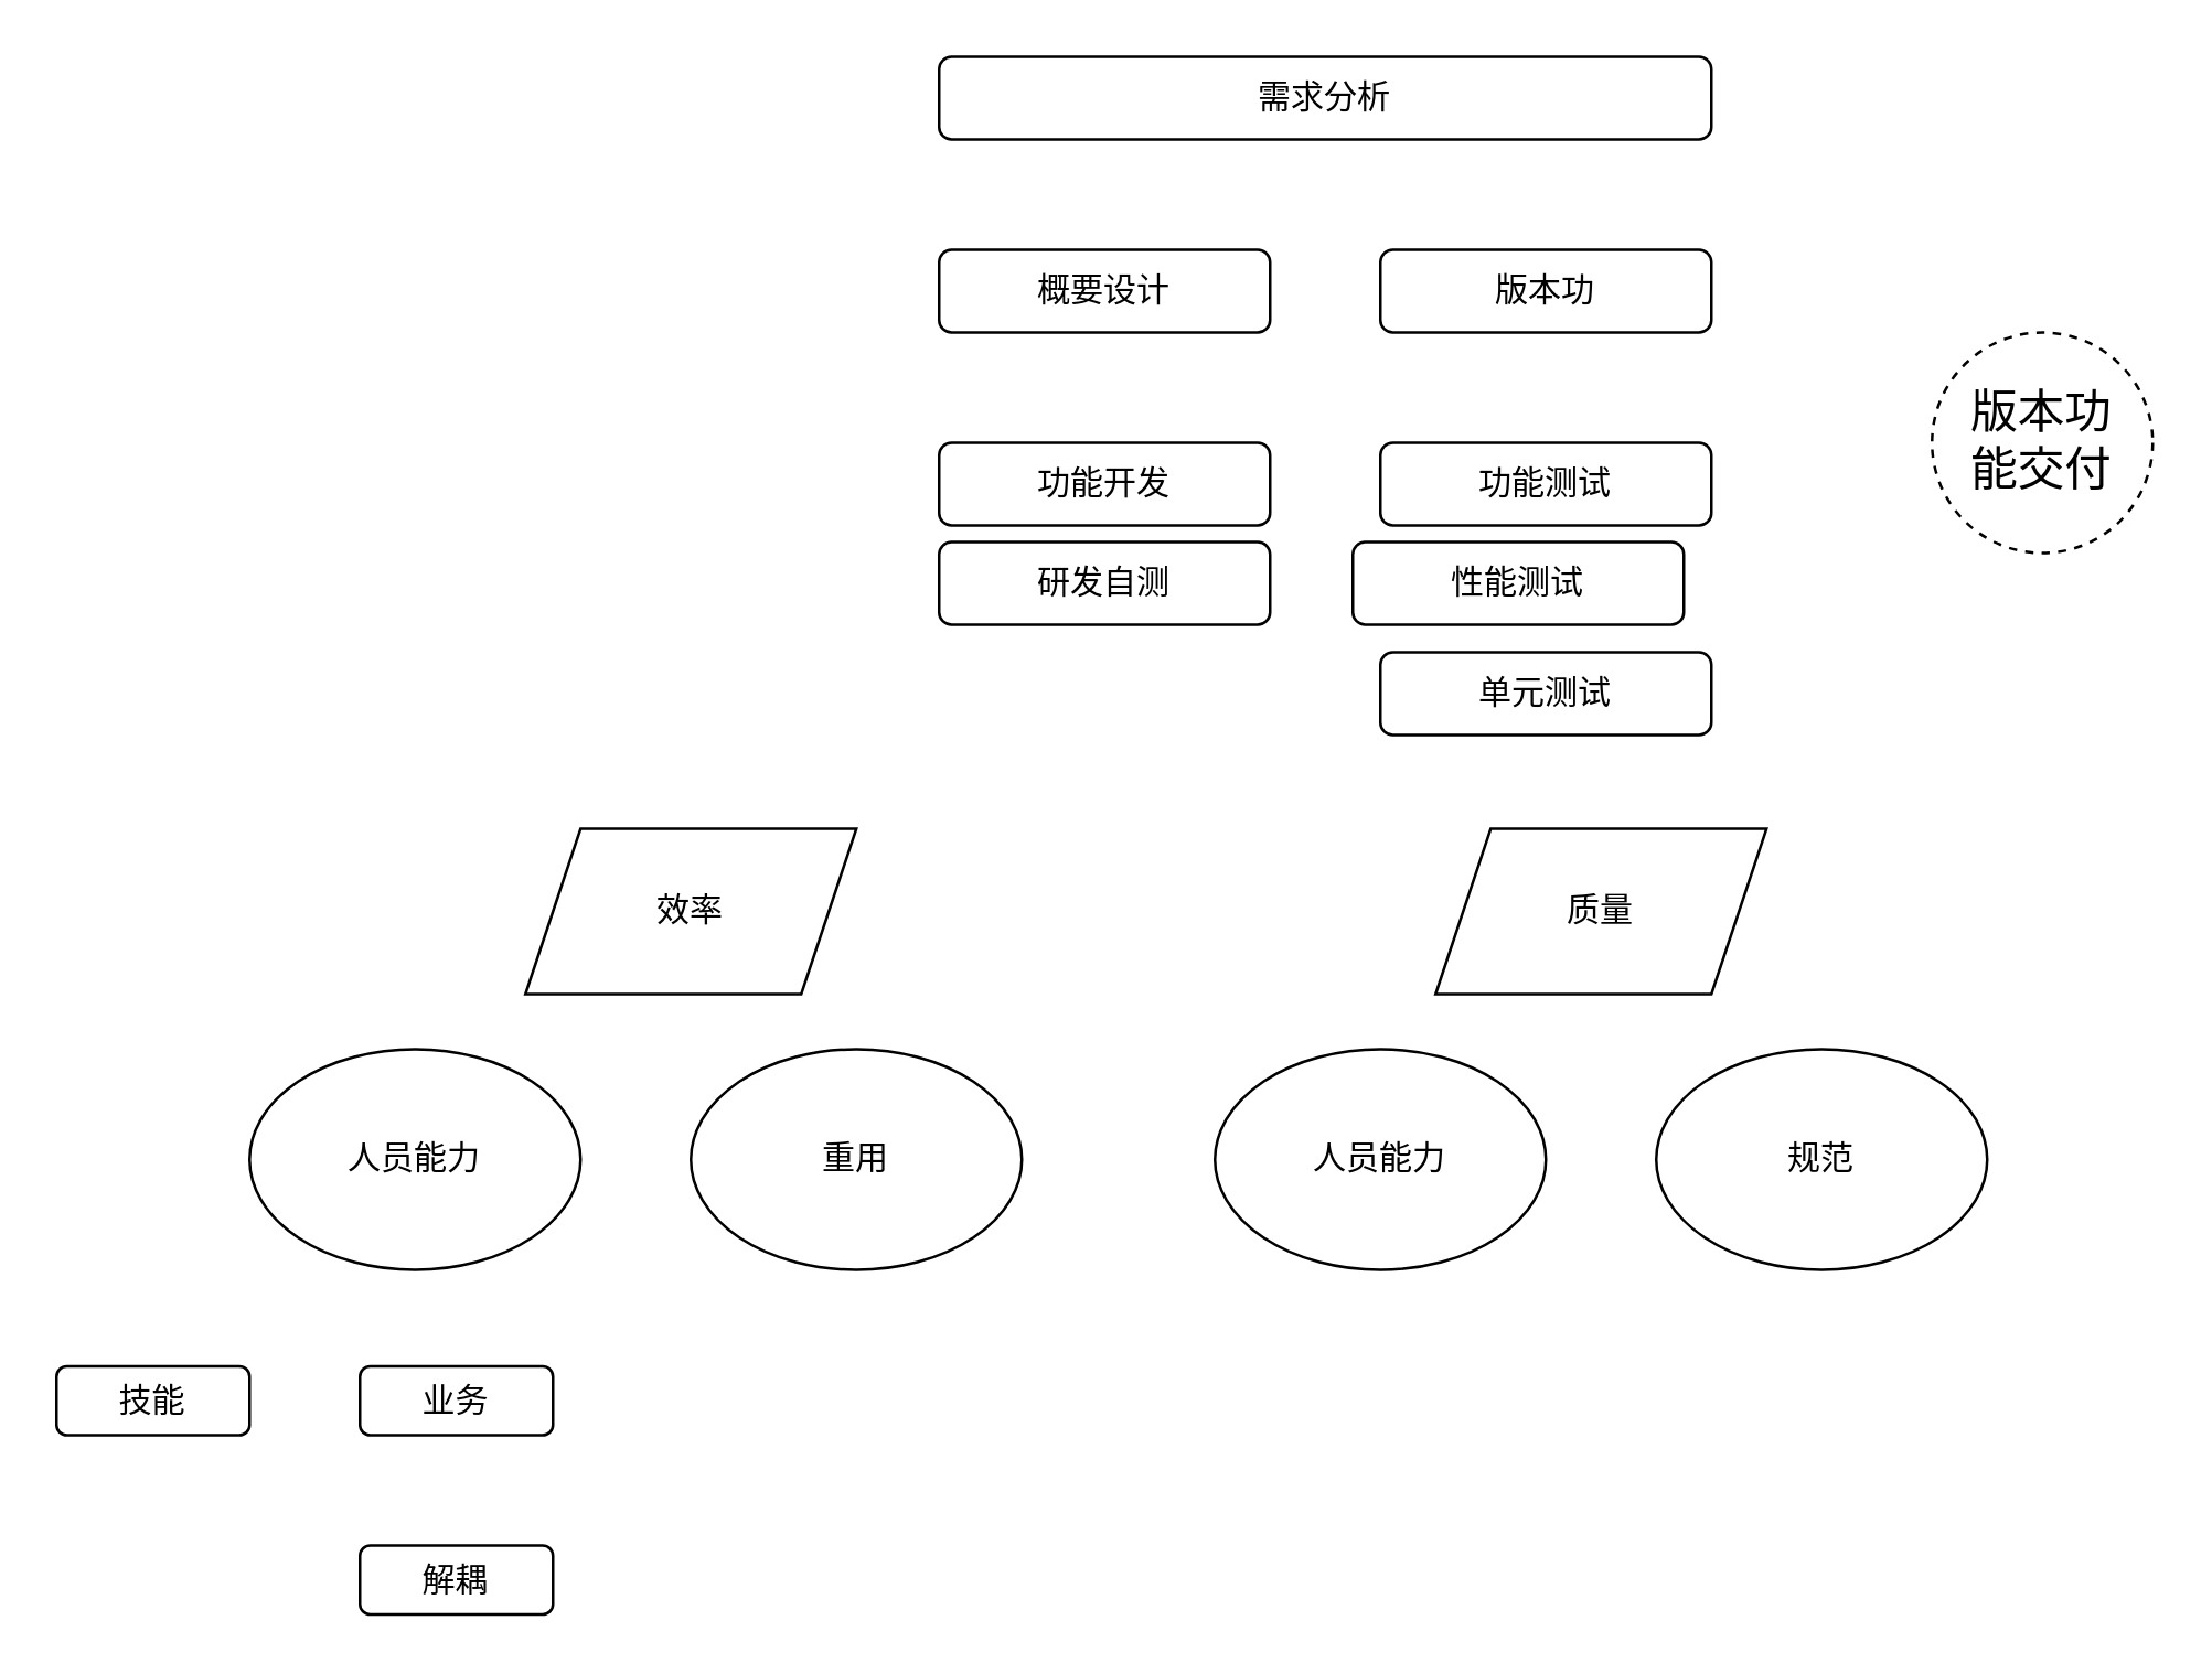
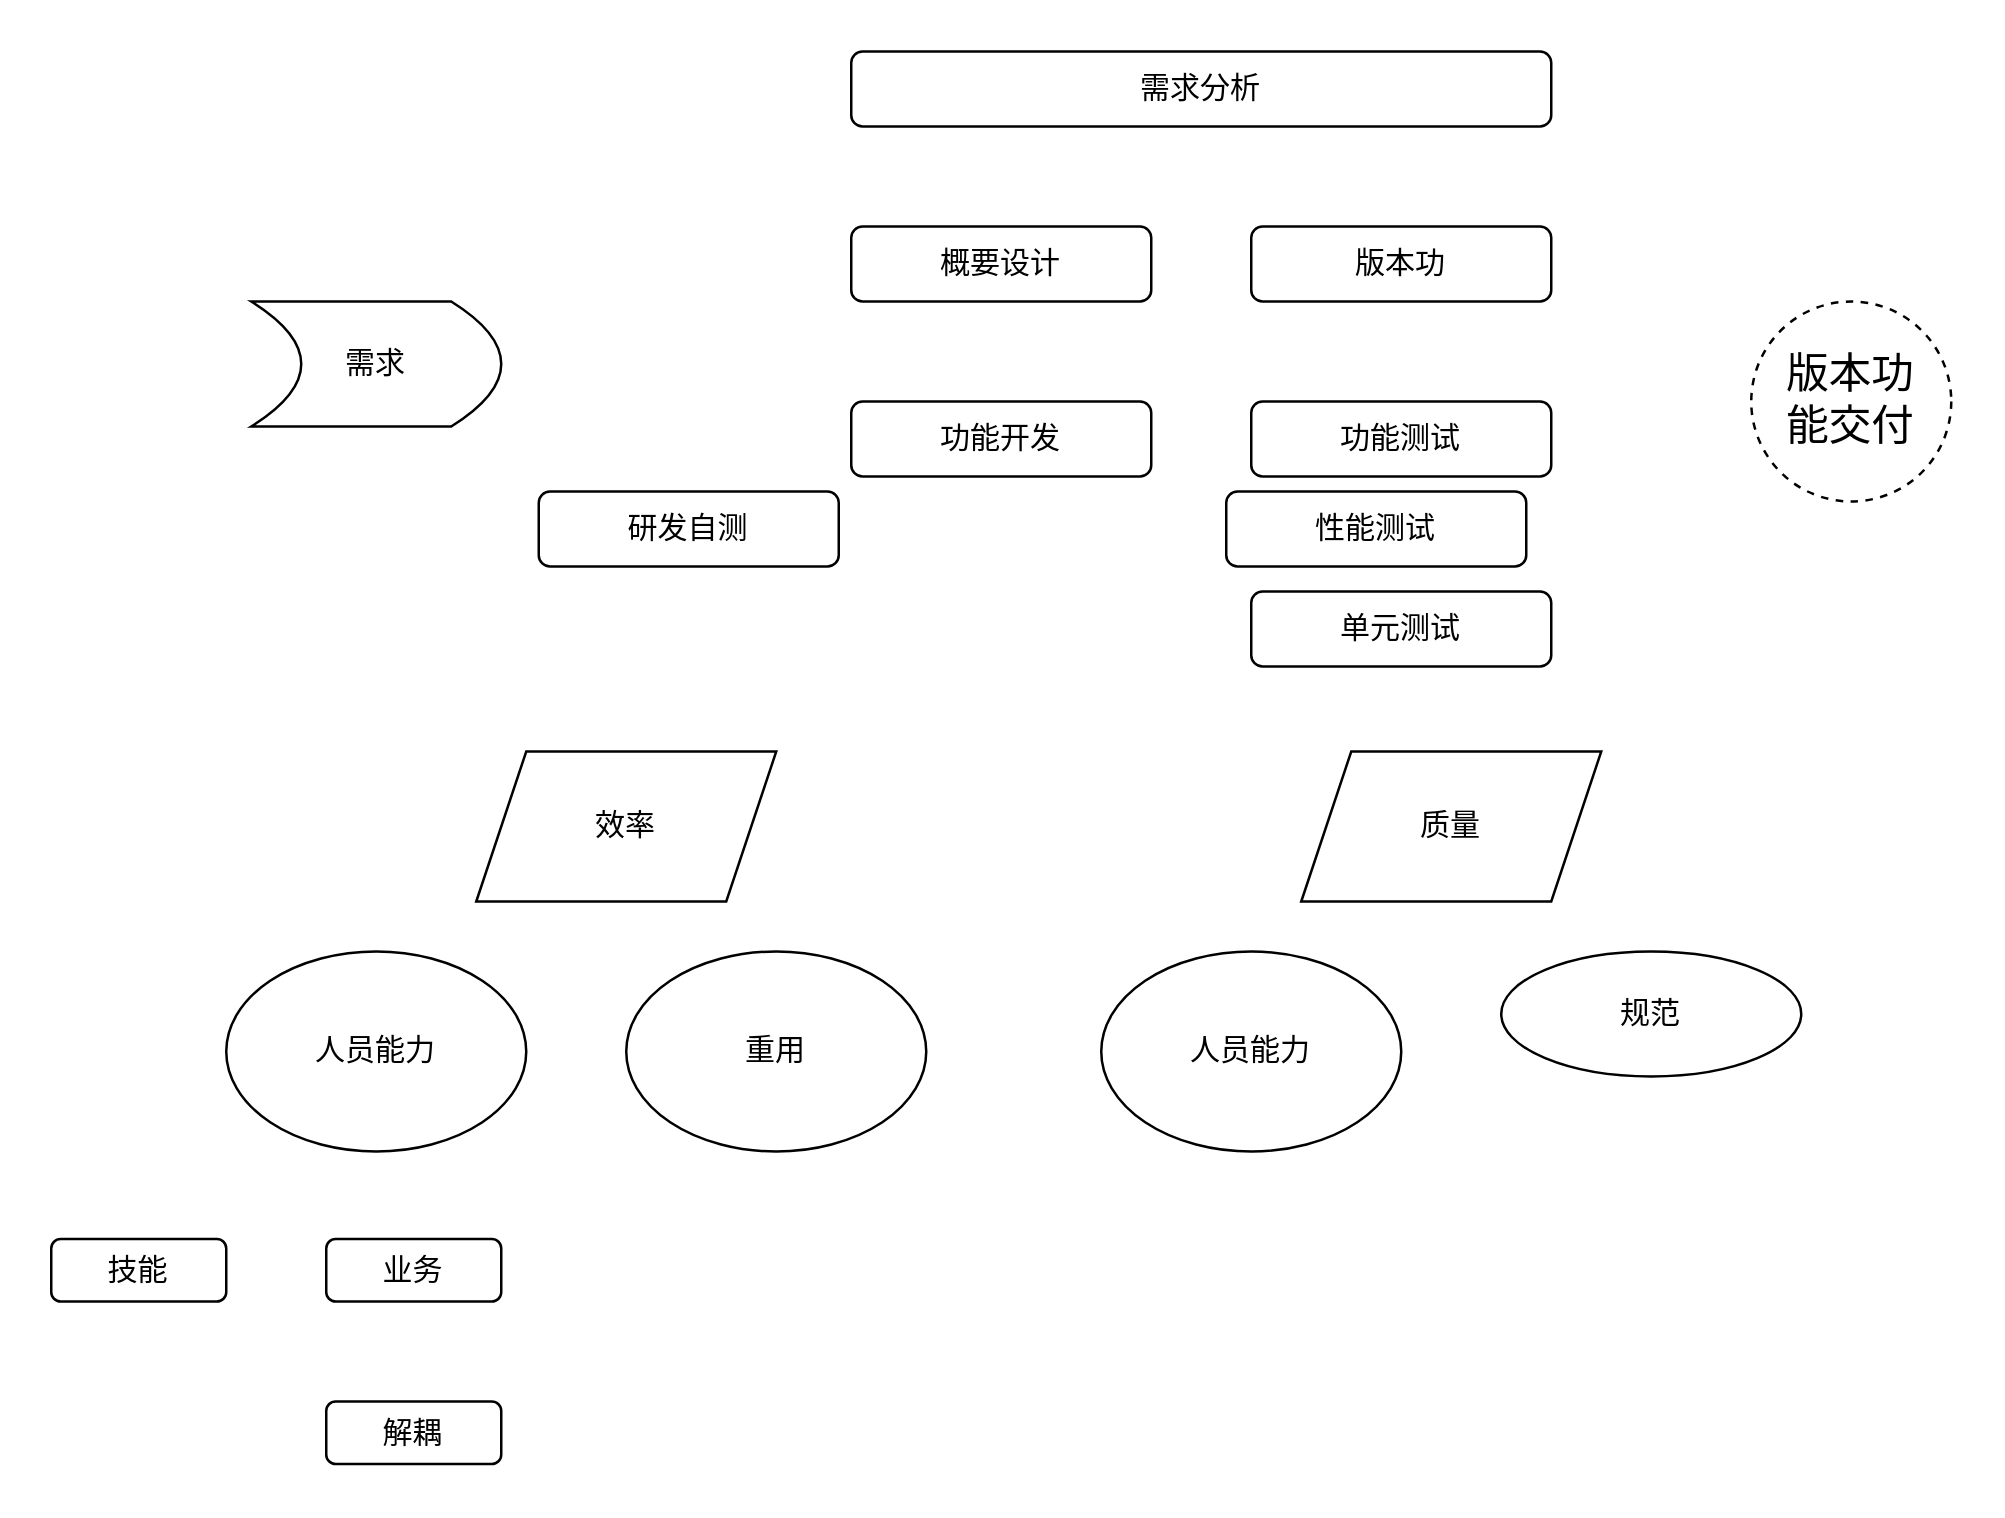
+ <mxCell id="3" value="需求" style="shape=dataStorage;whiteSpace=wrap;html=1;fixedSize=1;direction=west;" vertex="1" parent="1"><mxGeometry x="100" y="120" width="100" height="50" as="geometry" /></mxCell>
- <mxCell id="11" value="研发自测" style="rounded=1;whiteSpace=wrap;html=1;" vertex="1" parent="1"><mxGeometry x="340" y="196" width="120" height="30" as="geometry" /></mxCell>
+ <mxCell id="11" value="研发自测" style="rounded=1;whiteSpace=wrap;html=1;" vertex="1" parent="1"><mxGeometry x="215" y="196" width="120" height="30" as="geometry" /></mxCell>
- <mxCell id="17" value="规范" style="ellipse;whiteSpace=wrap;html=1;" vertex="1" parent="1"><mxGeometry x="600" y="380" width="120" height="80" as="geometry" /></mxCell>
+ <mxCell id="17" value="规范" style="ellipse;whiteSpace=wrap;html=1;" vertex="1" parent="1"><mxGeometry x="600" y="380" width="120" height="50" as="geometry" /></mxCell>
